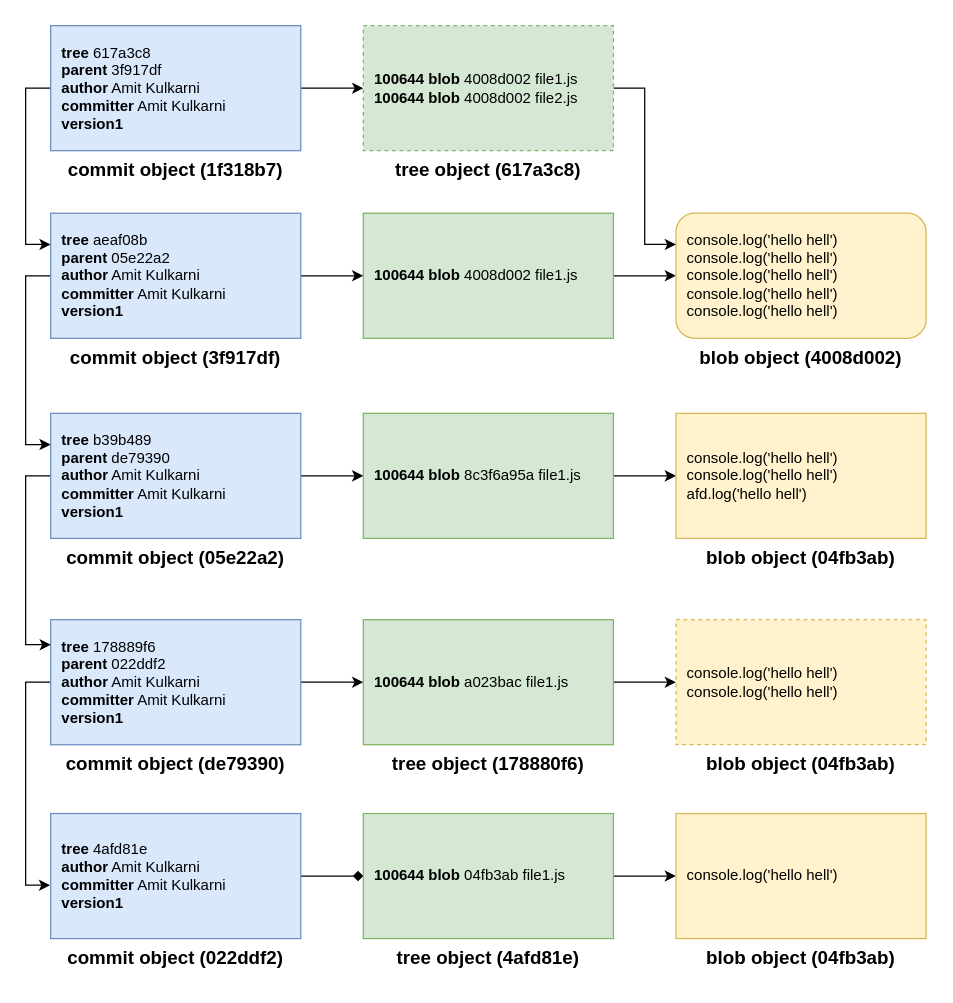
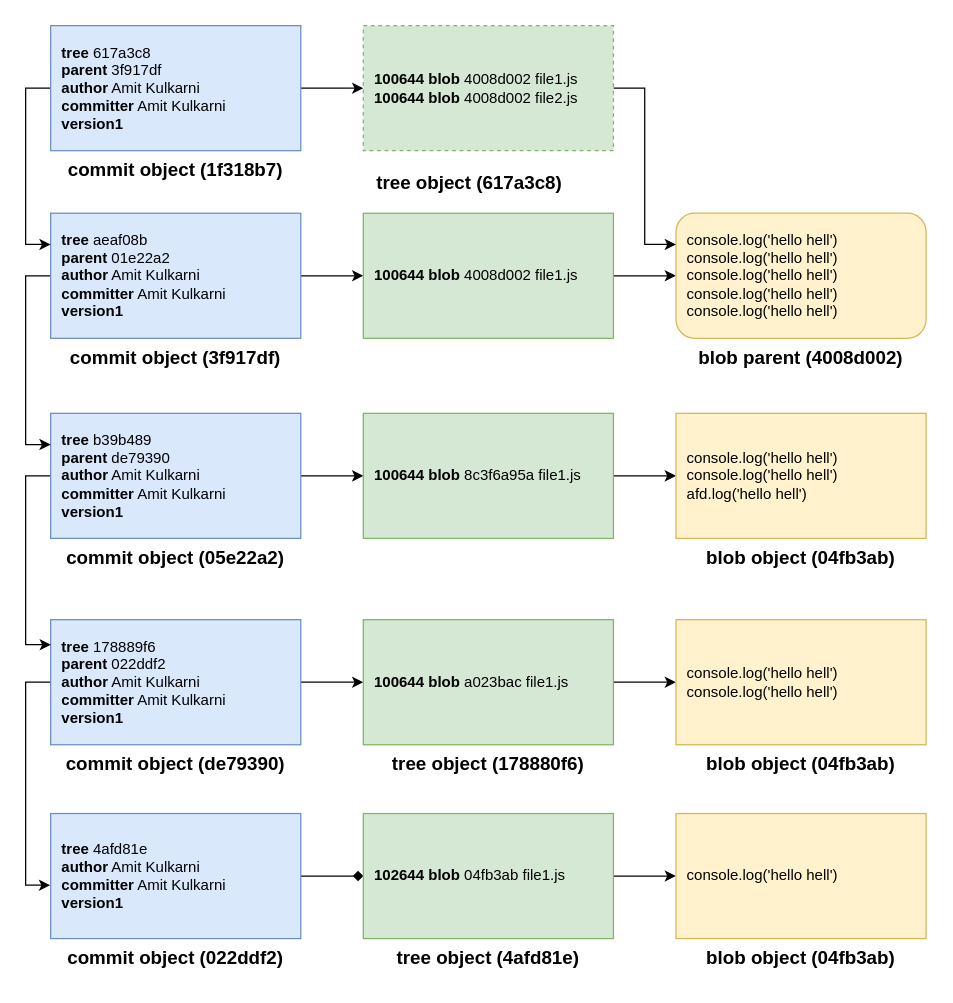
- <mxCell id="41" value="tree object (617a3c8)" style="text;html=1;strokeColor=none;fillColor=none;align=center;verticalAlign=middle;whiteSpace=wrap;rounded=0;fontStyle=1;fontSize=15;" vertex="1" parent="1"><mxGeometry x="290" y="120" width="200" height="30" as="geometry" /></mxCell>
+ <mxCell id="41" value="tree object (617a3c8)" style="text;html=1;strokeColor=none;fillColor=none;align=center;verticalAlign=middle;whiteSpace=wrap;rounded=0;fontStyle=1;fontSize=15;" vertex="1" parent="1"><mxGeometry x="275" y="130" width="200" height="30" as="geometry" /></mxCell>
- <mxCell id="29" value="&lt;b&gt;tree&lt;/b&gt;&amp;nbsp;aeaf08b&lt;br&gt;&lt;b&gt;parent&lt;/b&gt;&amp;nbsp;05e22a2&lt;br&gt;&lt;b&gt;author&lt;/b&gt; Amit Kulkarni&lt;br&gt;&lt;b&gt;committer&lt;/b&gt; Amit Kulkarni&lt;br&gt;&lt;b&gt;version1&lt;/b&gt;" style="rounded=0;whiteSpace=wrap;html=1;fillColor=#dae8fc;strokeColor=#6c8ebf;fontStyle=0;align=left;spacingLeft=7;" vertex="1" parent="1"><mxGeometry x="40" y="170" width="200" height="100" as="geometry" /></mxCell>
+ <mxCell id="29" value="&lt;b&gt;tree&lt;/b&gt;&amp;nbsp;aeaf08b&lt;br&gt;&lt;b&gt;parent&lt;/b&gt;&amp;nbsp;01e22a2&lt;br&gt;&lt;b&gt;author&lt;/b&gt; Amit Kulkarni&lt;br&gt;&lt;b&gt;committer&lt;/b&gt; Amit Kulkarni&lt;br&gt;&lt;b&gt;version1&lt;/b&gt;" style="rounded=0;whiteSpace=wrap;html=1;fillColor=#dae8fc;strokeColor=#6c8ebf;fontStyle=0;align=left;spacingLeft=7;" vertex="1" parent="1"><mxGeometry x="40" y="170" width="200" height="100" as="geometry" /></mxCell>
- <mxCell id="34" value="blob object (4008d002)" style="text;html=1;strokeColor=none;fillColor=none;align=center;verticalAlign=middle;whiteSpace=wrap;rounded=0;fontStyle=1;fontSize=15;" vertex="1" parent="1"><mxGeometry x="540" y="270" width="200" height="30" as="geometry" /></mxCell>
+ <mxCell id="34" value="blob parent (4008d002)" style="text;html=1;strokeColor=none;fillColor=none;align=center;verticalAlign=middle;whiteSpace=wrap;rounded=0;fontStyle=1;fontSize=15;" vertex="1" parent="1"><mxGeometry x="540" y="270" width="200" height="30" as="geometry" /></mxCell>
- <mxCell id="17" value="&lt;div&gt;console.log('hello hell')&lt;/div&gt;&lt;div&gt;console.log('hello hell')&lt;/div&gt;" style="rounded=0;whiteSpace=wrap;html=1;fillColor=#fff2cc;strokeColor=#d6b656;fontStyle=0;align=left;spacingLeft=7;dashed=1;" vertex="1" parent="1"><mxGeometry x="540" y="495" width="200" height="100" as="geometry" /></mxCell>
+ <mxCell id="17" value="&lt;div&gt;console.log('hello hell')&lt;/div&gt;&lt;div&gt;console.log('hello hell')&lt;/div&gt;" style="rounded=0;whiteSpace=wrap;html=1;fillColor=#fff2cc;strokeColor=#d6b656;fontStyle=0;align=left;spacingLeft=7;" vertex="1" parent="1"><mxGeometry x="540" y="495" width="200" height="100" as="geometry" /></mxCell>
- <mxCell id="6" value="&lt;b&gt;100644&lt;/b&gt; &lt;b&gt;blob&lt;/b&gt; 04fb3ab file1.js" style="rounded=0;whiteSpace=wrap;html=1;fillColor=#d5e8d4;strokeColor=#82b366;fontStyle=0;align=left;spacingLeft=7;" vertex="1" parent="1"><mxGeometry x="290" y="650" width="200" height="100" as="geometry" /></mxCell>
+ <mxCell id="6" value="&lt;b&gt;102644&lt;/b&gt; &lt;b&gt;blob&lt;/b&gt; 04fb3ab file1.js" style="rounded=0;whiteSpace=wrap;html=1;fillColor=#d5e8d4;strokeColor=#82b366;fontStyle=0;align=left;spacingLeft=7;" vertex="1" parent="1"><mxGeometry x="290" y="650" width="200" height="100" as="geometry" /></mxCell>
